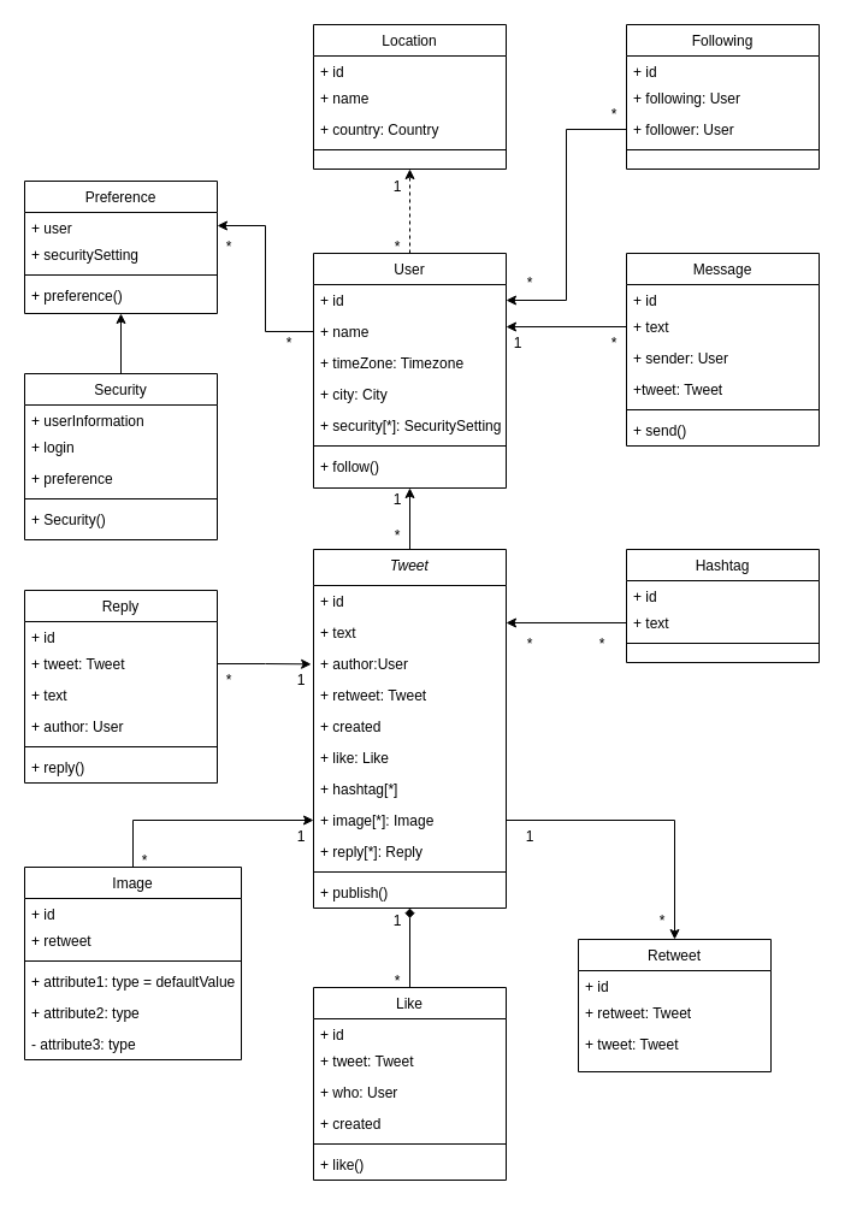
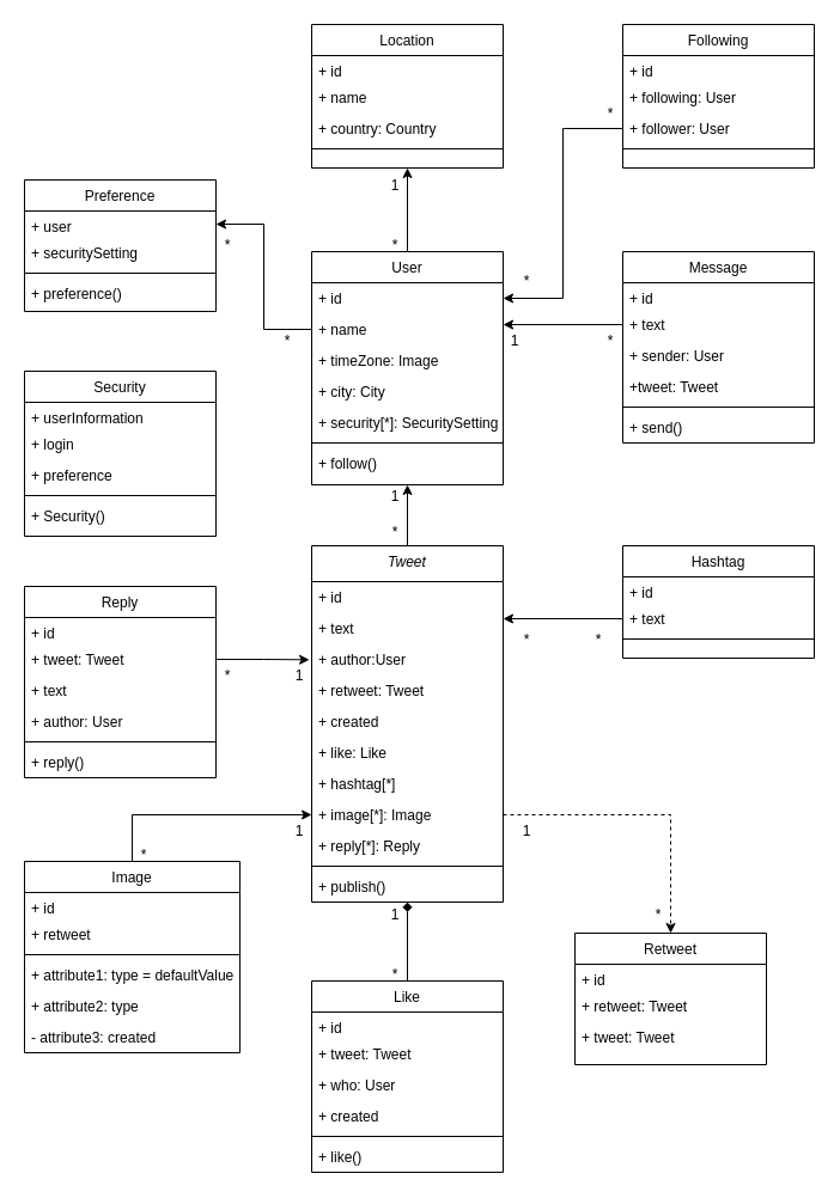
- <mxCell id="20" style="edgeStyle=orthogonalEdgeStyle;rounded=0;orthogonalLoop=1;jettySize=auto;html=1;exitX=0.5;exitY=0;exitDx=0;exitDy=0;entryX=0.5;entryY=1;entryDx=0;entryDy=0;dashed=1;" edge="1" parent="1" source="21" target="90"><mxGeometry relative="1" as="geometry" /></mxCell>
+ <mxCell id="20" style="edgeStyle=orthogonalEdgeStyle;rounded=0;orthogonalLoop=1;jettySize=auto;html=1;exitX=0.5;exitY=0;exitDx=0;exitDy=0;entryX=0.5;entryY=1;entryDx=0;entryDy=0;" edge="1" parent="1" source="21" target="90"><mxGeometry relative="1" as="geometry" /></mxCell>
- <mxCell id="46" style="edgeStyle=orthogonalEdgeStyle;rounded=0;orthogonalLoop=1;jettySize=auto;html=1;exitX=0.5;exitY=0;exitDx=0;exitDy=0;entryX=0.5;entryY=1;entryDx=0;entryDy=0;" edge="1" parent="1" source="47" target="38"><mxGeometry relative="1" as="geometry" /></mxCell>
- <mxCell id="24" value="+ timeZone: Timezone" style="text;align=left;verticalAlign=top;spacingLeft=4;spacingRight=4;overflow=hidden;rotatable=0;points=[[0,0.5],[1,0.5]];portConstraint=eastwest;rounded=0;shadow=0;html=0;" parent="21" vertex="1"><mxGeometry y="78" width="160" height="26" as="geometry" /></mxCell>
+ <mxCell id="24" value="+ timeZone: Image" style="text;align=left;verticalAlign=top;spacingLeft=4;spacingRight=4;overflow=hidden;rotatable=0;points=[[0,0.5],[1,0.5]];portConstraint=eastwest;rounded=0;shadow=0;html=0;" parent="21" vertex="1"><mxGeometry y="78" width="160" height="26" as="geometry" /></mxCell>
- <mxCell id="35" style="edgeStyle=orthogonalEdgeStyle;rounded=0;orthogonalLoop=1;jettySize=auto;html=1;exitX=1;exitY=0.5;exitDx=0;exitDy=0;entryX=0.5;entryY=0;entryDx=0;entryDy=0;" edge="1" parent="1" source="11" target="31"><mxGeometry relative="1" as="geometry" /></mxCell>
+ <mxCell id="35" style="edgeStyle=orthogonalEdgeStyle;rounded=0;orthogonalLoop=1;jettySize=auto;html=1;exitX=1;exitY=0.5;exitDx=0;exitDy=0;entryX=0.5;entryY=0;entryDx=0;entryDy=0;dashed=1;" edge="1" parent="1" source="11" target="31"><mxGeometry relative="1" as="geometry" /></mxCell>
- <mxCell id="104" value="- attribute3: type" style="text;align=left;verticalAlign=top;spacingLeft=4;spacingRight=4;overflow=hidden;rotatable=0;points=[[0,0.5],[1,0.5]];portConstraint=eastwest;" vertex="1" parent="98"><mxGeometry y="134" width="180" height="26" as="geometry" /></mxCell>
+ <mxCell id="104" value="- attribute3: created" style="text;align=left;verticalAlign=top;spacingLeft=4;spacingRight=4;overflow=hidden;rotatable=0;points=[[0,0.5],[1,0.5]];portConstraint=eastwest;" vertex="1" parent="98"><mxGeometry y="134" width="180" height="26" as="geometry" /></mxCell>
